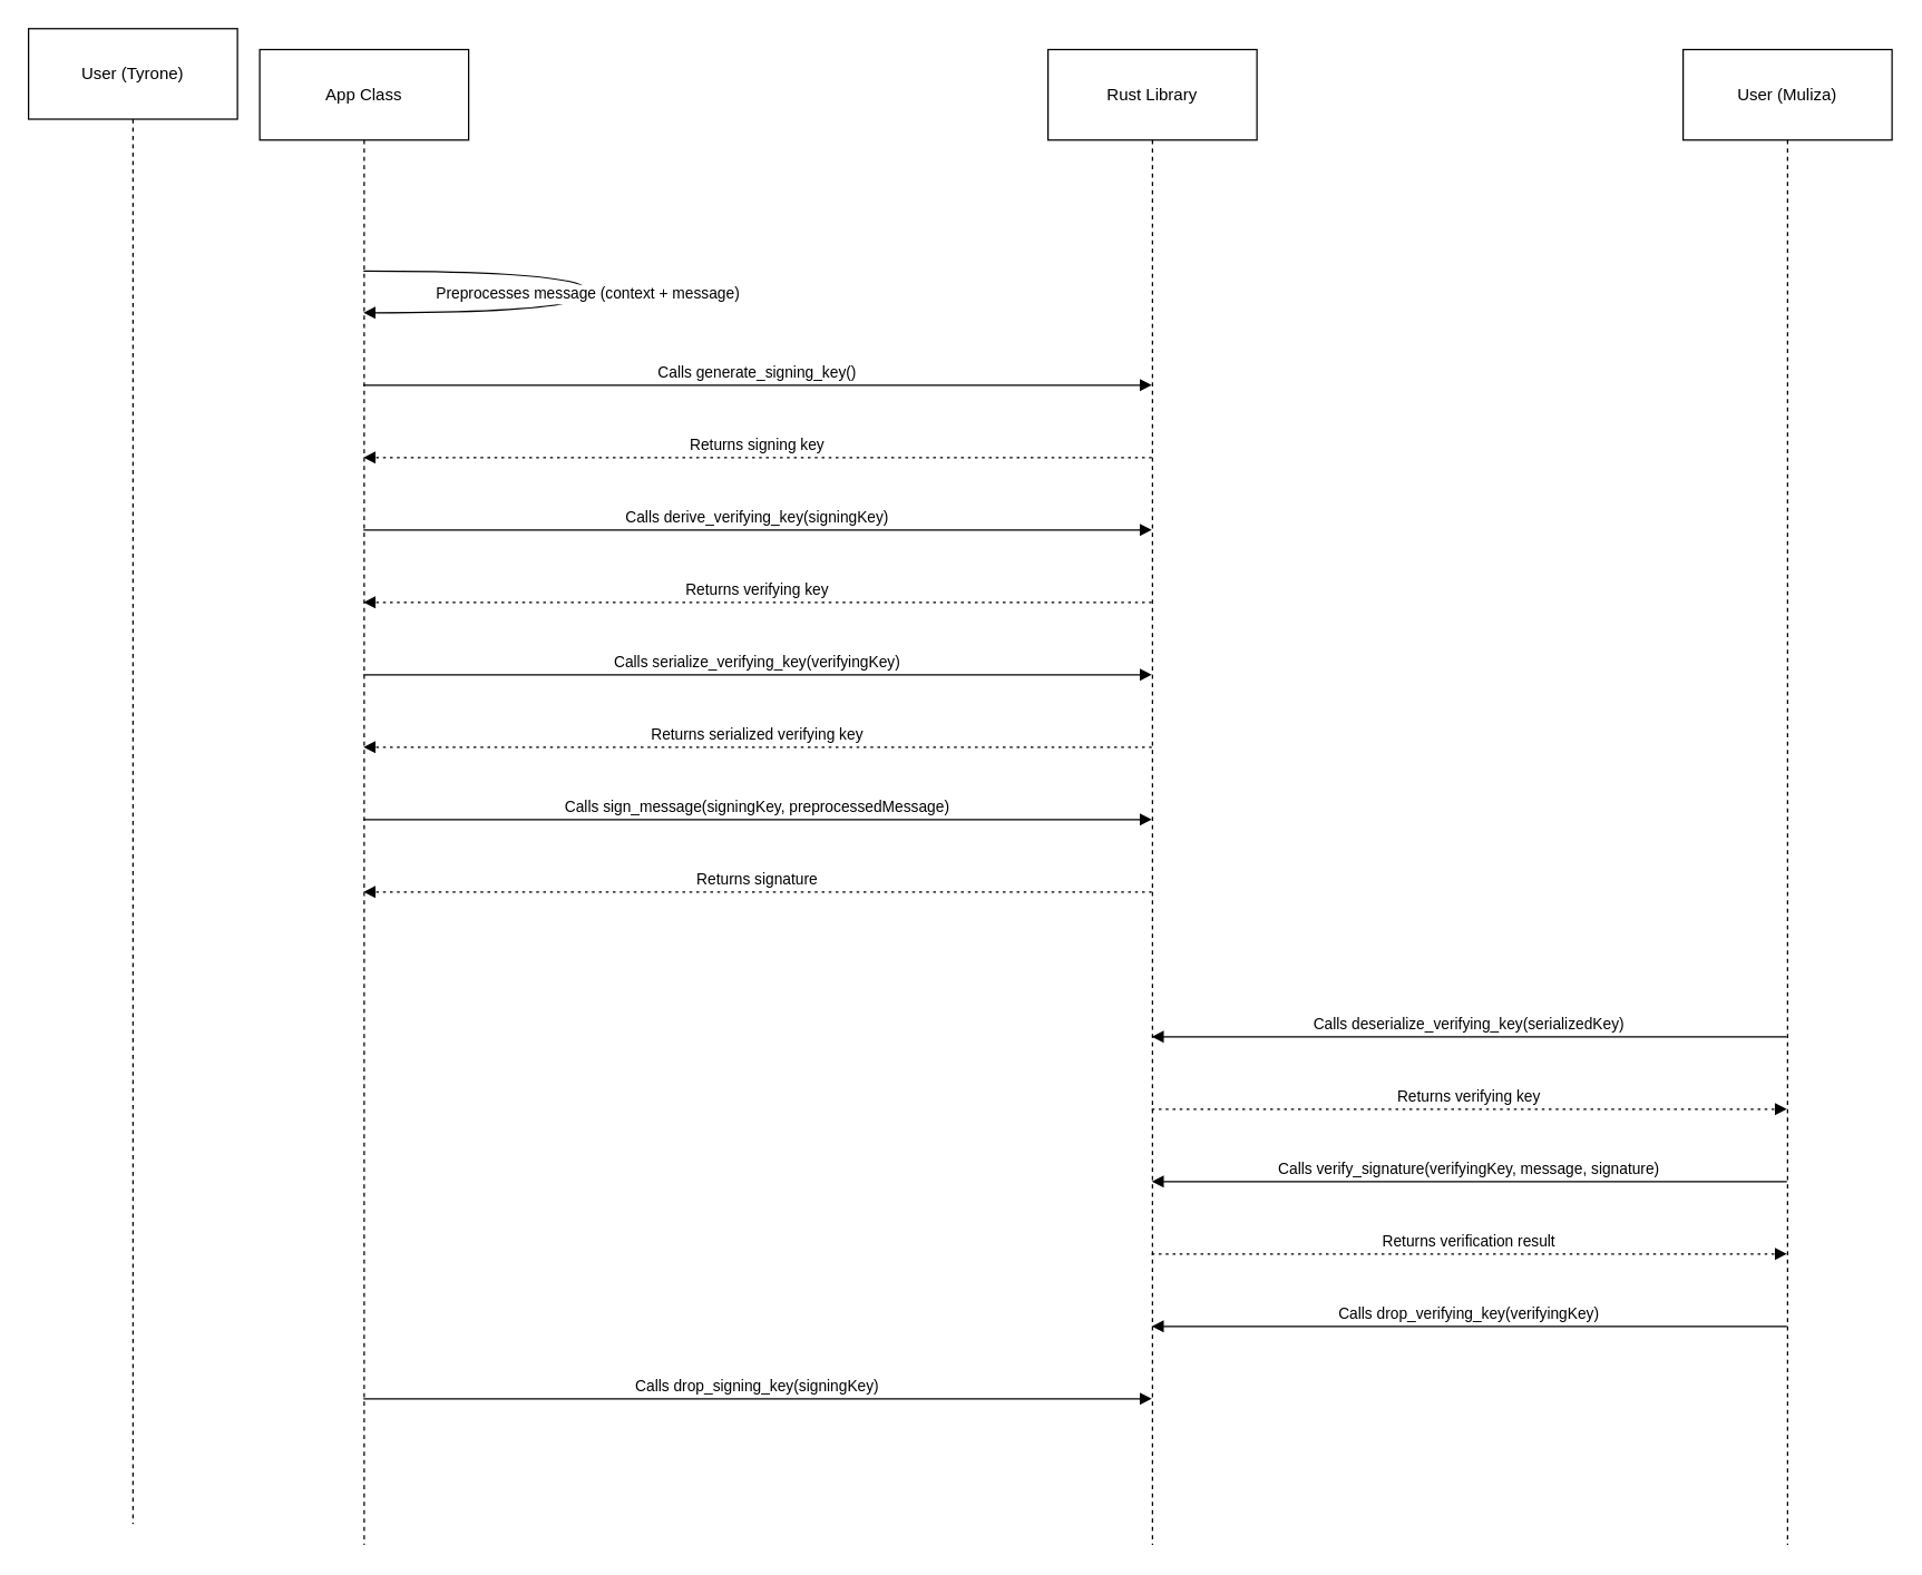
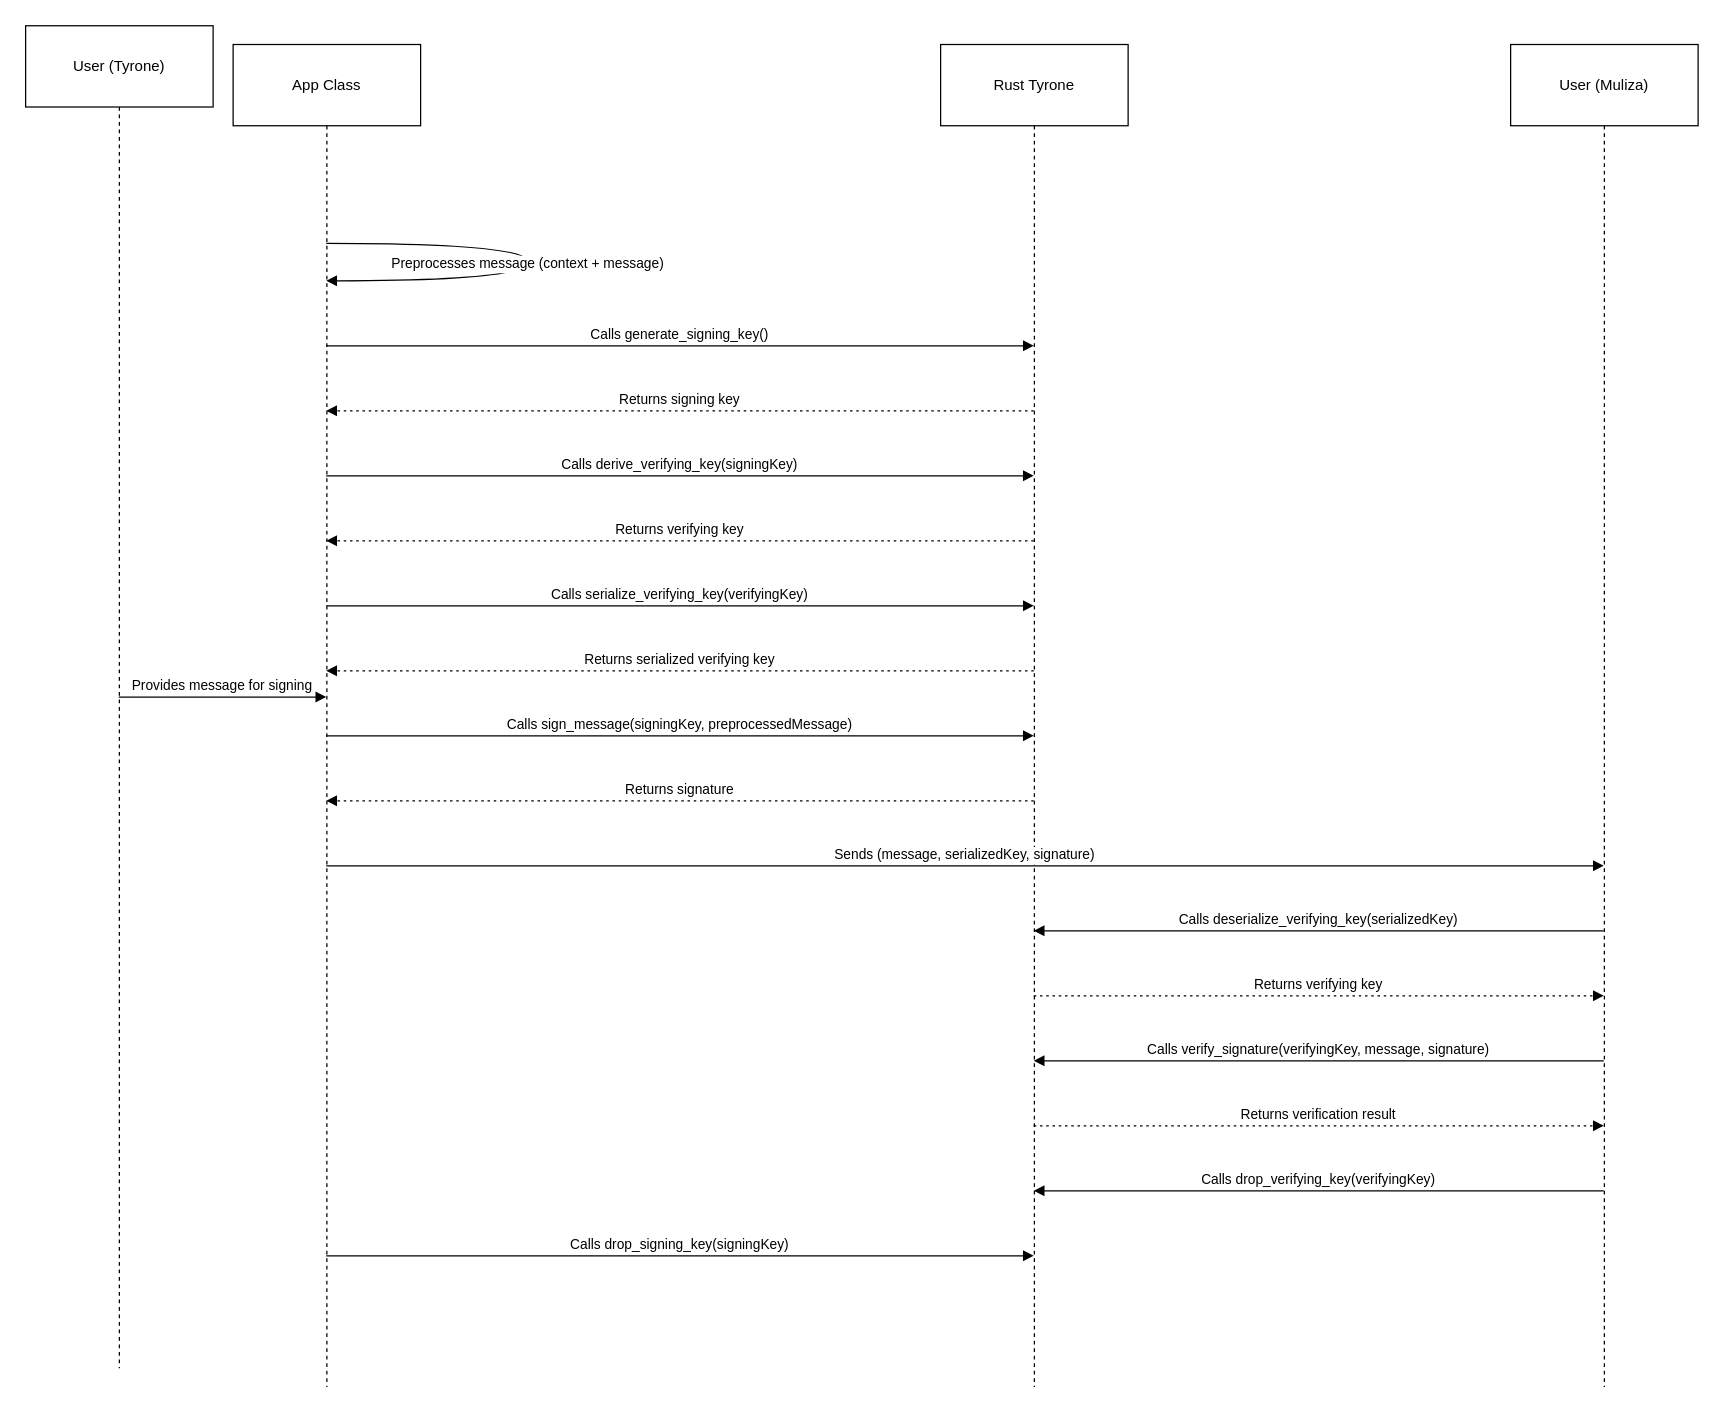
- <mxCell id="4" value="Rust Library" style="shape=umlLifeline;perimeter=lifelinePerimeter;whiteSpace=wrap;container=1;dropTarget=0;collapsible=0;recursiveResize=0;outlineConnect=0;portConstraint=eastwest;newEdgeStyle={&quot;edgeStyle&quot;:&quot;elbowEdgeStyle&quot;,&quot;elbow&quot;:&quot;vertical&quot;,&quot;curved&quot;:0,&quot;rounded&quot;:0};size=65;" vertex="1" parent="1"><mxGeometry x="752" y="35" width="150" height="1074" as="geometry" /></mxCell>
+ <mxCell id="4" value="Rust Tyrone" style="shape=umlLifeline;perimeter=lifelinePerimeter;whiteSpace=wrap;container=1;dropTarget=0;collapsible=0;recursiveResize=0;outlineConnect=0;portConstraint=eastwest;newEdgeStyle={&quot;edgeStyle&quot;:&quot;elbowEdgeStyle&quot;,&quot;elbow&quot;:&quot;vertical&quot;,&quot;curved&quot;:0,&quot;rounded&quot;:0};size=65;" vertex="1" parent="1"><mxGeometry x="752" y="35" width="150" height="1074" as="geometry" /></mxCell>
+ <mxCell id="6" value="Provides message for signing" style="verticalAlign=bottom;edgeStyle=elbowEdgeStyle;elbow=vertical;curved=0;rounded=0;endArrow=block;" edge="1" parent="1" source="2" target="3"><mxGeometry relative="1" as="geometry"><Array as="points"><mxPoint x="242" y="142" /></Array></mxGeometry></mxCell>
+ <mxCell id="16" value="Sends (message, serializedKey, signature)" style="verticalAlign=bottom;edgeStyle=elbowEdgeStyle;elbow=vertical;curved=0;rounded=0;endArrow=block;" edge="1" parent="1" source="3" target="5"><mxGeometry relative="1" as="geometry"><Array as="points"><mxPoint x="836" y="692" /></Array></mxGeometry></mxCell>
